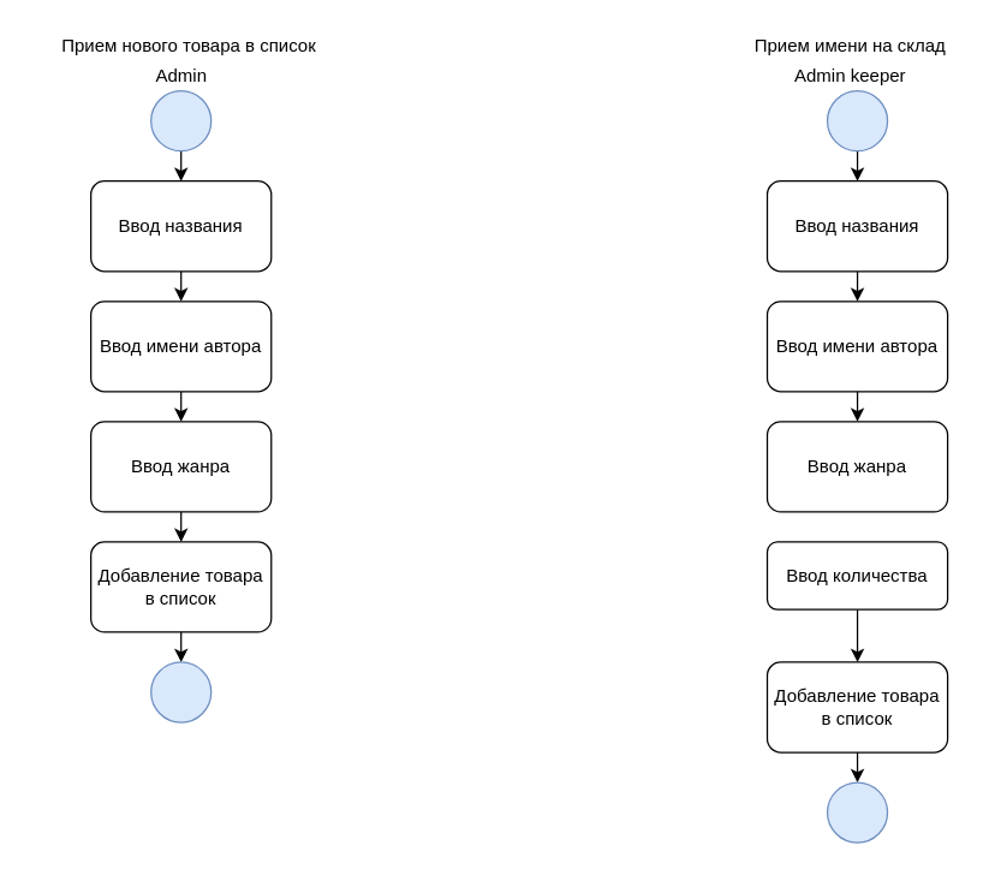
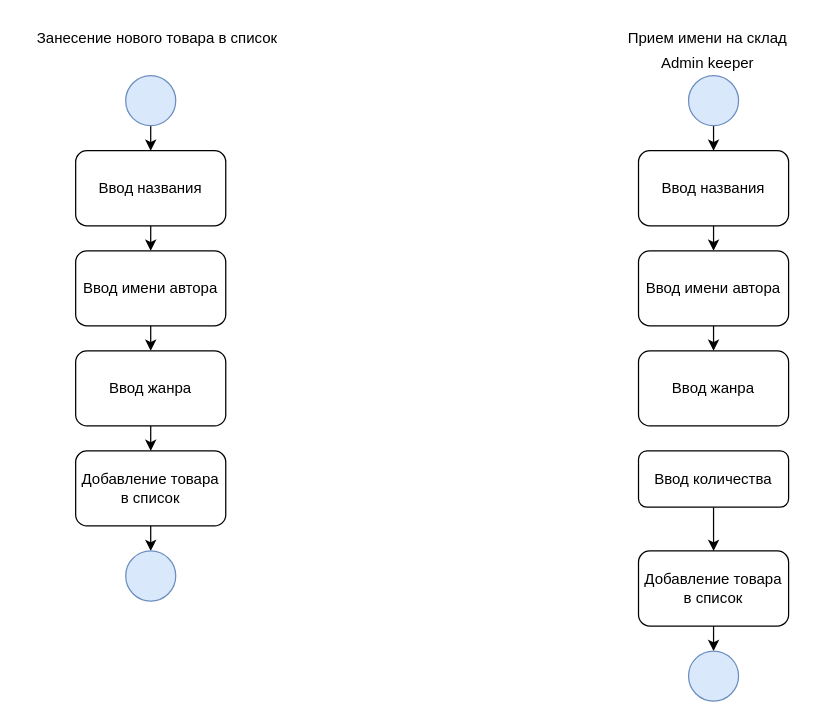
- <mxCell id="12" value="Прием нового товара в список" style="text;html=1;align=center;verticalAlign=middle;resizable=0;points=[];autosize=1;" vertex="1" parent="1"><mxGeometry x="20" y="20" width="210" height="20" as="geometry" /></mxCell>
+ <mxCell id="12" value="Занесение нового товара в список" style="text;html=1;align=center;verticalAlign=middle;resizable=0;points=[];autosize=1;" vertex="1" parent="1"><mxGeometry x="20" y="20" width="210" height="20" as="geometry" /></mxCell>
- <mxCell id="14" value="Admin" style="text;html=1;align=center;verticalAlign=middle;resizable=0;points=[];autosize=1;" vertex="1" parent="1"><mxGeometry x="95" y="40" width="50" height="20" as="geometry" /></mxCell>
